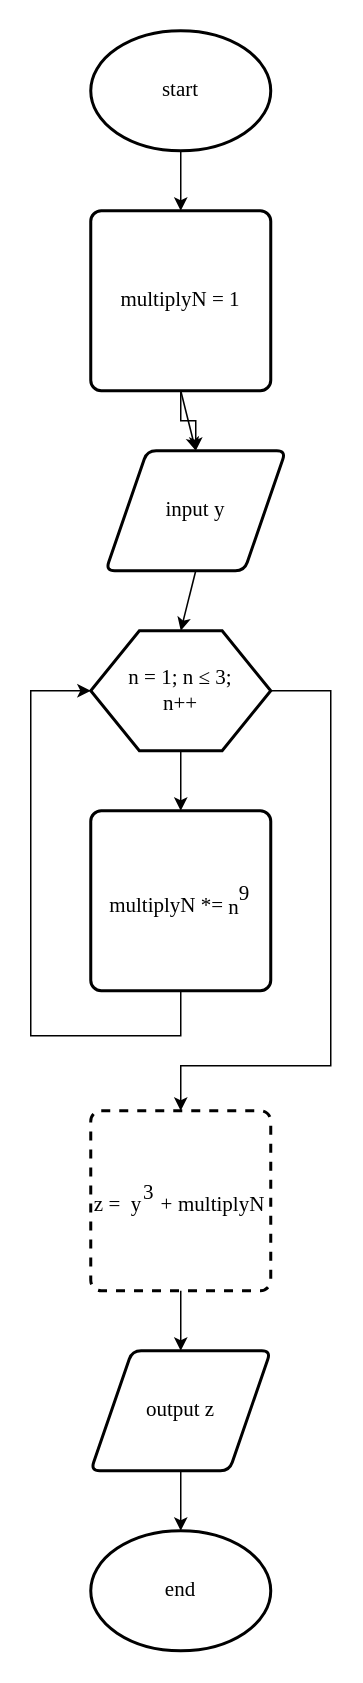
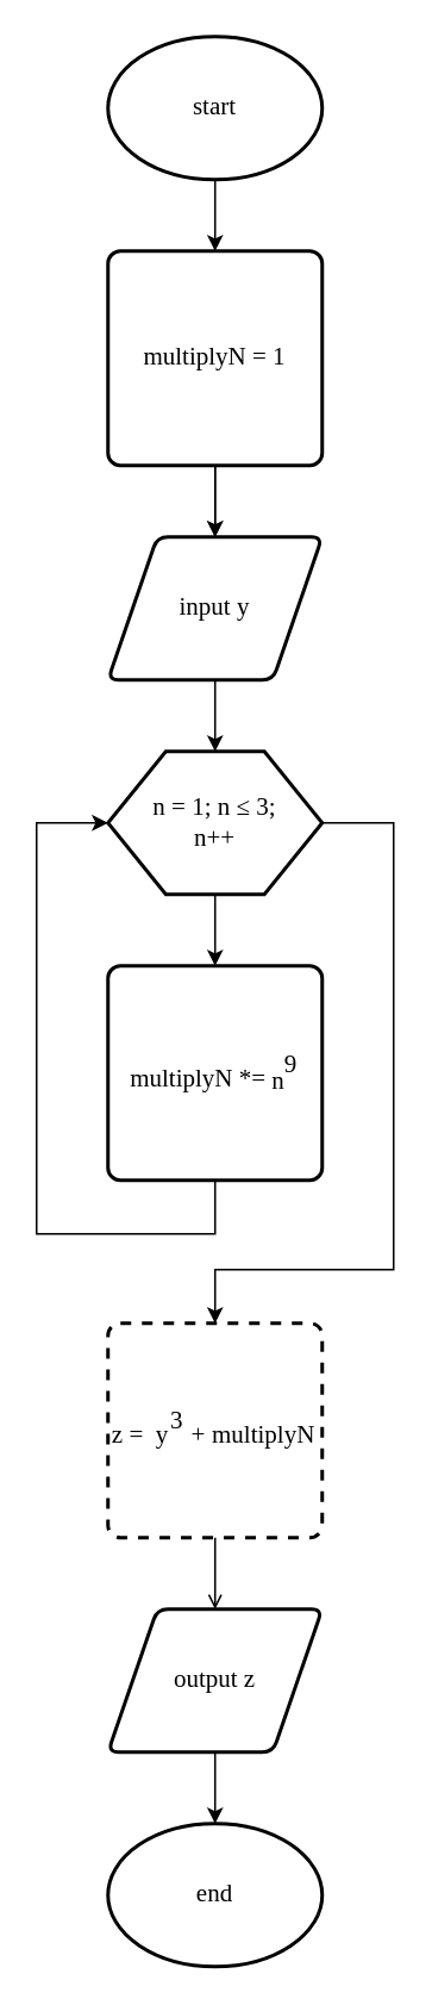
- <mxCell id="2" value="input y" style="shape=parallelogram;html=1;strokeWidth=2;perimeter=parallelogramPerimeter;whiteSpace=wrap;rounded=1;arcSize=12;size=0.23;fontFamily=Times New Roman;labelBackgroundColor=none;fontColor=#000000;fontSize=14;" parent="1" vertex="1"><mxGeometry x="70" y="300" width="120" height="80" as="geometry" /></mxCell>
+ <mxCell id="2" value="input y" style="shape=parallelogram;html=1;strokeWidth=2;perimeter=parallelogramPerimeter;whiteSpace=wrap;rounded=1;arcSize=12;size=0.23;fontFamily=Times New Roman;labelBackgroundColor=none;fontColor=#000000;fontSize=14;" parent="1" vertex="1"><mxGeometry x="60" y="300" width="120" height="80" as="geometry" /></mxCell>
- <mxCell id="13" value="" style="endArrow=classic;html=1;rounded=0;exitX=0.5;exitY=1;exitDx=0;exitDy=0;entryX=0.5;entryY=0;entryDx=0;entryDy=0;fontFamily=Times New Roman;labelBackgroundColor=none;fontColor=#000000;fontSize=14;" parent="1" source="5" target="6" edge="1"><mxGeometry width="50" height="50" relative="1" as="geometry"><mxPoint x="120" y="920" as="sourcePoint" /><mxPoint x="170" y="870" as="targetPoint" /></mxGeometry></mxCell>
+ <mxCell id="13" value="" style="endArrow=open;html=1;rounded=0;exitX=0.5;exitY=1;exitDx=0;exitDy=0;entryX=0.5;entryY=0;entryDx=0;entryDy=0;fontFamily=Times New Roman;labelBackgroundColor=none;fontColor=#000000;fontSize=14;" parent="1" source="5" target="6" edge="1"><mxGeometry width="50" height="50" relative="1" as="geometry"><mxPoint x="120" y="920" as="sourcePoint" /><mxPoint x="170" y="870" as="targetPoint" /></mxGeometry></mxCell>
